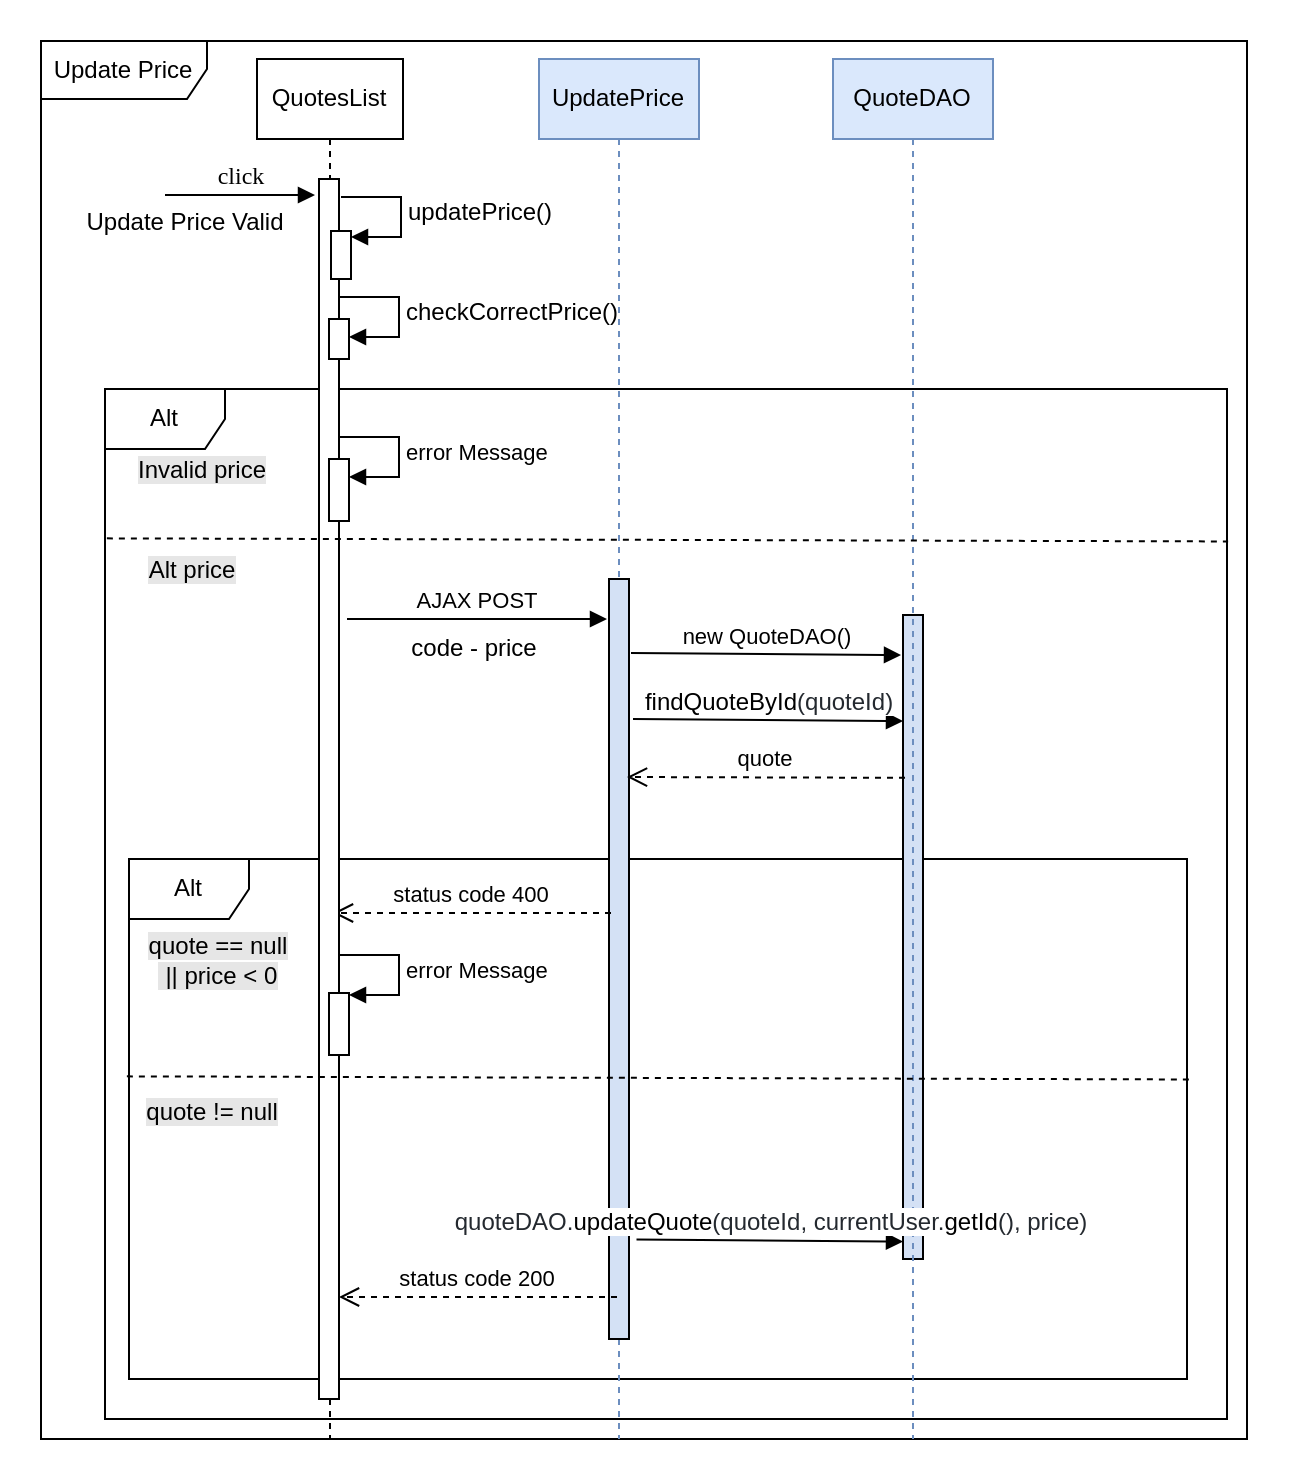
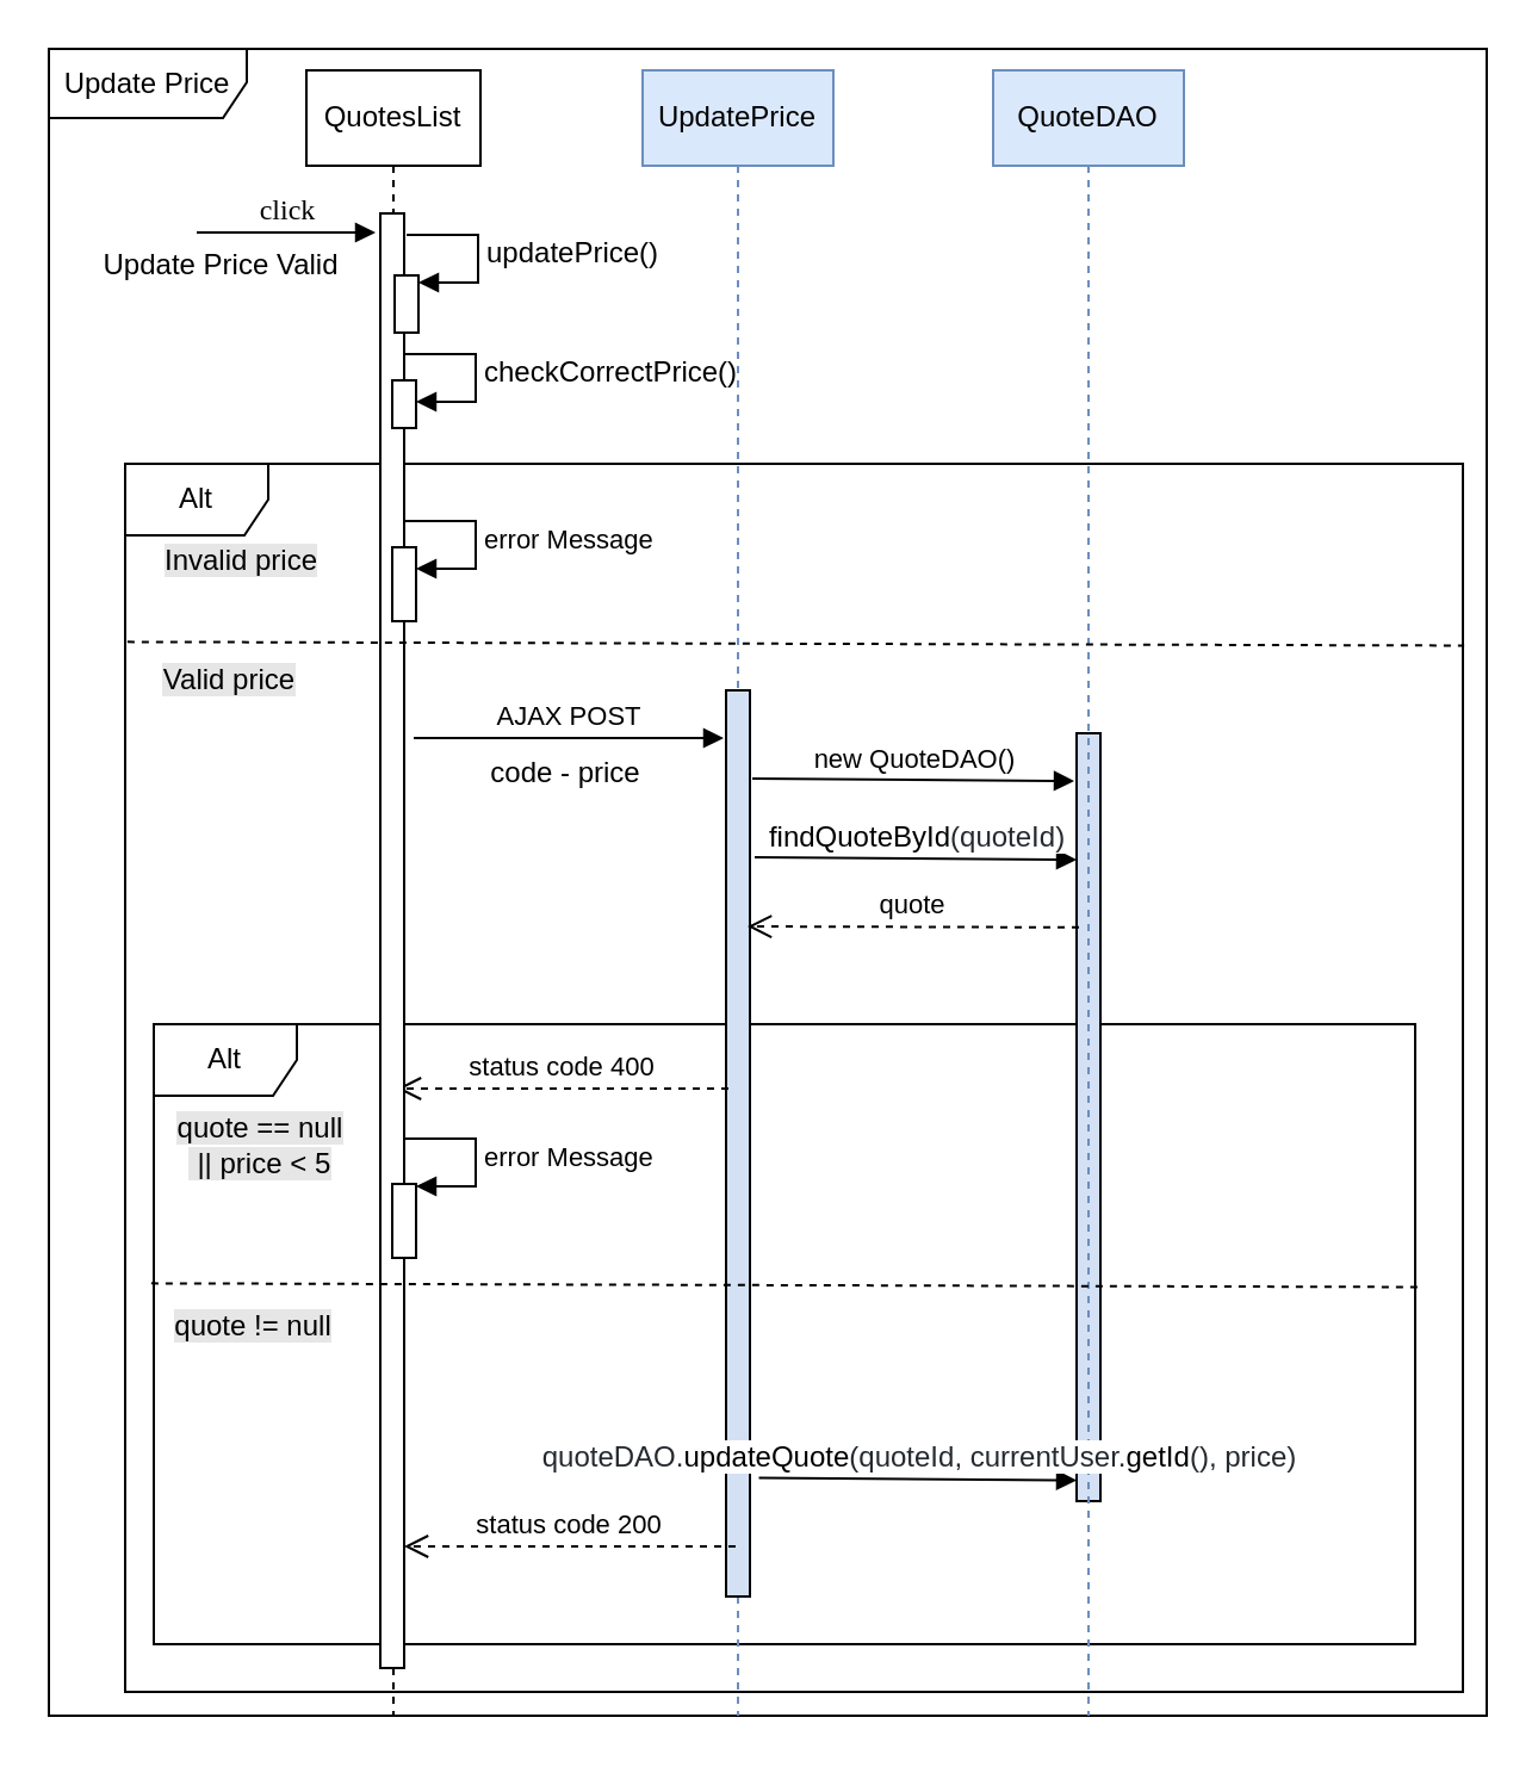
- <mxCell id="14" value="&lt;span style=&quot;background-color: rgb(230, 230, 230);&quot;&gt;Alt price&lt;/span&gt;" style="text;html=1;strokeColor=none;fillColor=none;align=center;verticalAlign=middle;whiteSpace=wrap;rounded=0;" parent="1" vertex="1"><mxGeometry x="59" y="270" width="74" height="30" as="geometry" /></mxCell>
+ <mxCell id="14" value="&lt;span style=&quot;background-color: rgb(230, 230, 230);&quot;&gt;Valid price&lt;/span&gt;" style="text;html=1;strokeColor=none;fillColor=none;align=center;verticalAlign=middle;whiteSpace=wrap;rounded=0;" parent="1" vertex="1"><mxGeometry x="59" y="270" width="74" height="30" as="geometry" /></mxCell>
- <mxCell id="27" value="&lt;span style=&quot;background-color: rgb(230, 230, 230);&quot;&gt;quote == null&lt;br&gt;&amp;nbsp;||&amp;nbsp;price &amp;lt; 0&lt;br&gt;&lt;/span&gt;" style="text;html=1;strokeColor=none;fillColor=none;align=center;verticalAlign=middle;whiteSpace=wrap;rounded=0;" parent="1" vertex="1"><mxGeometry x="64" y="465" width="90" height="30" as="geometry" /></mxCell>
+ <mxCell id="27" value="&lt;span style=&quot;background-color: rgb(230, 230, 230);&quot;&gt;quote == null&lt;br&gt;&amp;nbsp;||&amp;nbsp;price &amp;lt; 5&lt;br&gt;&lt;/span&gt;" style="text;html=1;strokeColor=none;fillColor=none;align=center;verticalAlign=middle;whiteSpace=wrap;rounded=0;" parent="1" vertex="1"><mxGeometry x="64" y="465" width="90" height="30" as="geometry" /></mxCell>
